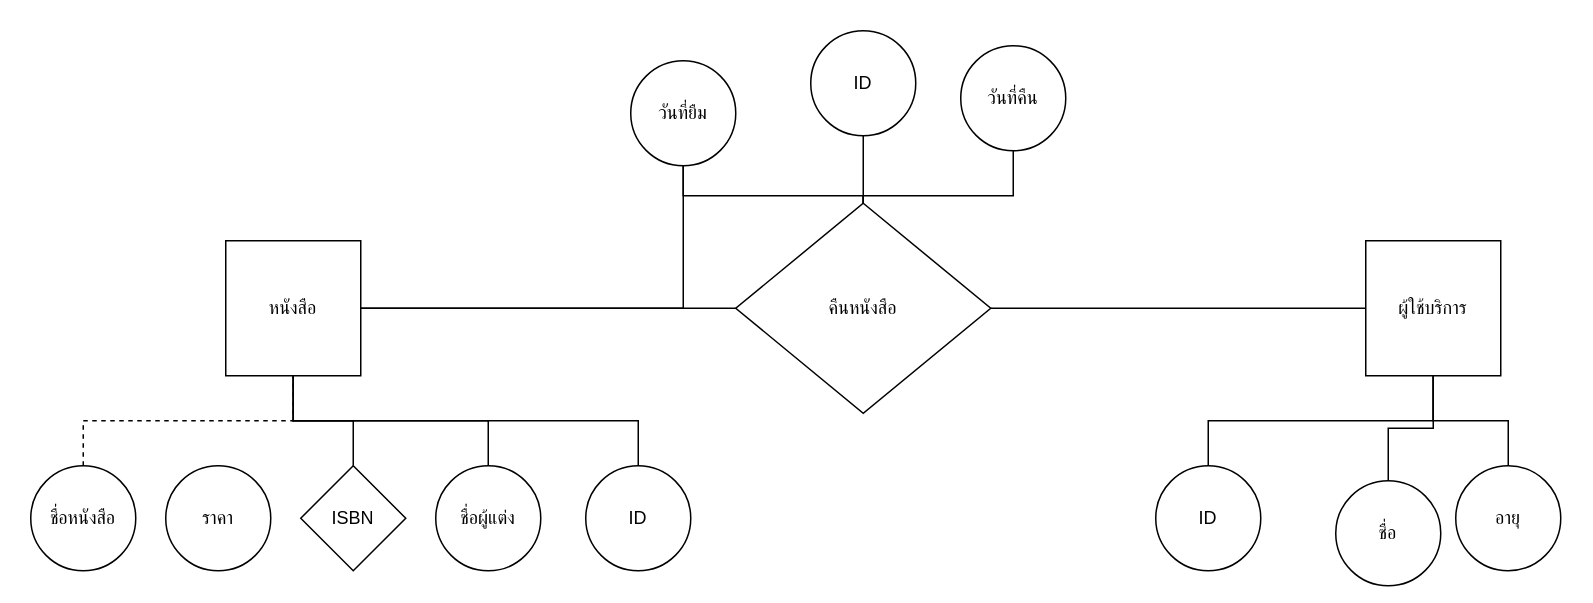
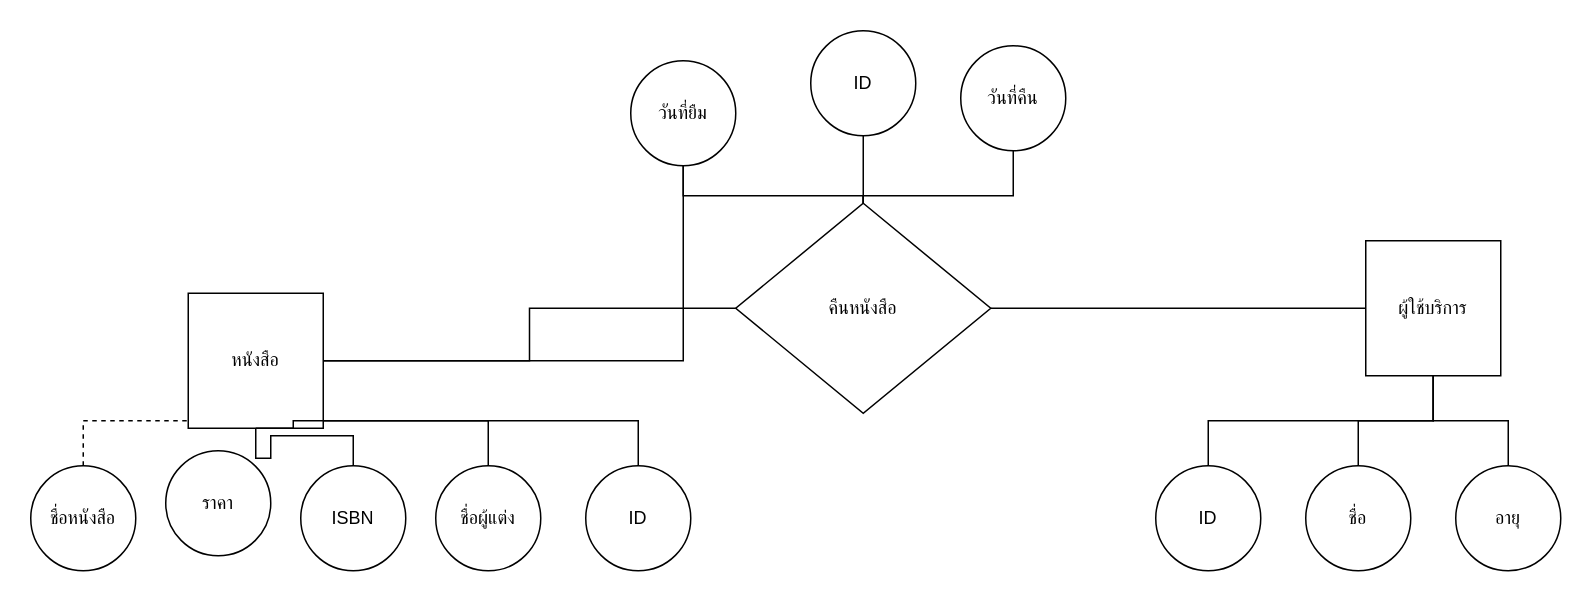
- <mxCell id="4" value="หนังสือ" style="whiteSpace=wrap;html=1;aspect=fixed;" vertex="1" parent="1"><mxGeometry x="150" y="160" width="90" height="90" as="geometry" /></mxCell>
+ <mxCell id="4" value="หนังสือ" style="whiteSpace=wrap;html=1;aspect=fixed;" vertex="1" parent="1"><mxGeometry x="125" y="195" width="90" height="90" as="geometry" /></mxCell>
- <mxCell id="12" value="ราคา" style="ellipse;whiteSpace=wrap;html=1;" vertex="1" parent="1"><mxGeometry x="110" y="310" width="70" height="70" as="geometry" /></mxCell>
+ <mxCell id="12" value="ราคา" style="ellipse;whiteSpace=wrap;html=1;" vertex="1" parent="1"><mxGeometry x="110" y="300" width="70" height="70" as="geometry" /></mxCell>
- <mxCell id="14" value="ISBN" style="rhombus;whiteSpace=wrap;html=1;" vertex="1" parent="1"><mxGeometry x="200" y="310" width="70" height="70" as="geometry" /></mxCell>
+ <mxCell id="14" value="ISBN" style="ellipse;whiteSpace=wrap;html=1;" vertex="1" parent="1"><mxGeometry x="200" y="310" width="70" height="70" as="geometry" /></mxCell>
- <mxCell id="11" value="ชื่อ" style="ellipse;whiteSpace=wrap;html=1;" vertex="1" parent="1"><mxGeometry x="890" y="320" width="70" height="70" as="geometry" /></mxCell>
+ <mxCell id="11" value="ชื่อ" style="ellipse;whiteSpace=wrap;html=1;" vertex="1" parent="1"><mxGeometry x="870" y="310" width="70" height="70" as="geometry" /></mxCell>
